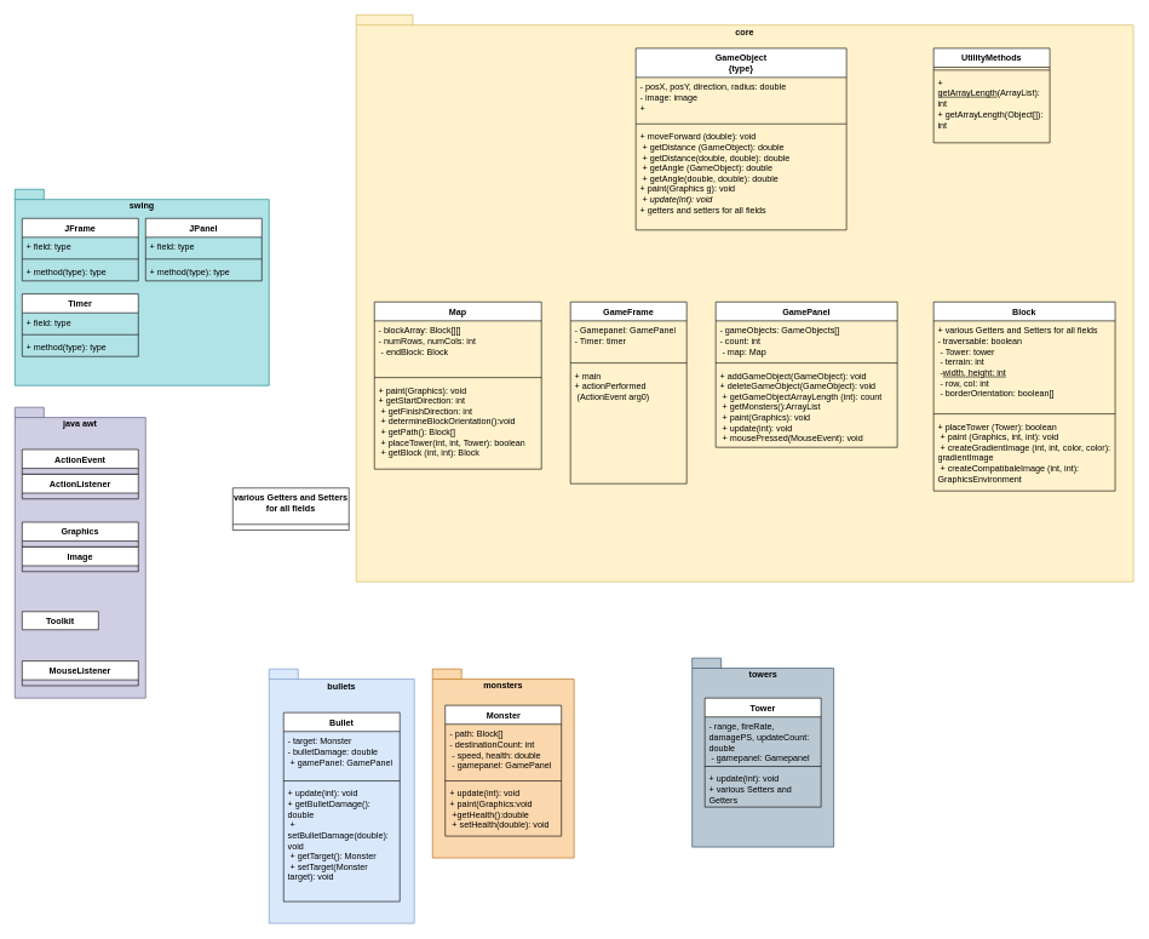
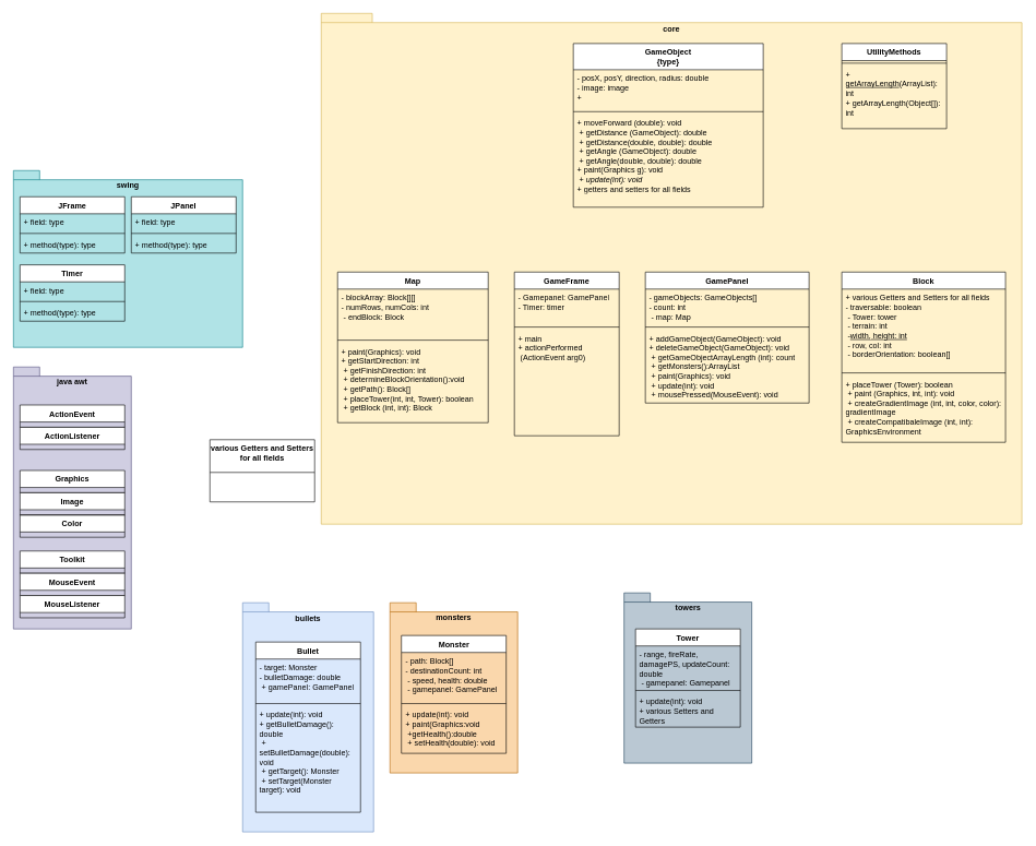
- <mxCell id="52" value="various Getters and Setters for all fields" style="swimlane;fontStyle=1;align=center;verticalAlign=top;childLayout=stackLayout;horizontal=1;startSize=50;horizontalStack=0;resizeParent=1;resizeParentMax=0;resizeLast=0;collapsible=1;marginBottom=0;whiteSpace=wrap;html=1;" vertex="1" parent="1"><mxGeometry x="320" y="671" width="160" height="58" as="geometry" /></mxCell>
+ <mxCell id="52" value="various Getters and Setters for all fields" style="swimlane;fontStyle=1;align=center;verticalAlign=top;childLayout=stackLayout;horizontal=1;startSize=50;horizontalStack=0;resizeParent=1;resizeParentMax=0;resizeLast=0;collapsible=1;marginBottom=0;whiteSpace=wrap;html=1;" vertex="1" parent="1"><mxGeometry x="320" y="671" width="160" height="95" as="geometry" /></mxCell>
+ <mxCell id="36" value="Color" style="swimlane;fontStyle=1;align=center;verticalAlign=top;childLayout=stackLayout;horizontal=1;startSize=26;horizontalStack=0;resizeParent=1;resizeParentMax=0;resizeLast=0;collapsible=1;marginBottom=0;whiteSpace=wrap;html=1;" vertex="1" parent="1"><mxGeometry x="30" y="786" width="160" height="34" as="geometry" /></mxCell>
- <mxCell id="48" value="Toolkit" style="swimlane;fontStyle=1;align=center;verticalAlign=top;childLayout=stackLayout;horizontal=1;startSize=26;horizontalStack=0;resizeParent=1;resizeParentMax=0;resizeLast=0;collapsible=1;marginBottom=0;whiteSpace=wrap;html=1;" vertex="1" parent="1"><mxGeometry x="30" y="841" width="105" height="25" as="geometry" /></mxCell>
+ <mxCell id="48" value="Toolkit" style="swimlane;fontStyle=1;align=center;verticalAlign=top;childLayout=stackLayout;horizontal=1;startSize=26;horizontalStack=0;resizeParent=1;resizeParentMax=0;resizeLast=0;collapsible=1;marginBottom=0;whiteSpace=wrap;html=1;" vertex="1" parent="1"><mxGeometry x="30" y="841" width="160" height="34" as="geometry" /></mxCell>
+ <mxCell id="50" value="MouseEvent" style="swimlane;fontStyle=1;align=center;verticalAlign=top;childLayout=stackLayout;horizontal=1;startSize=26;horizontalStack=0;resizeParent=1;resizeParentMax=0;resizeLast=0;collapsible=1;marginBottom=0;whiteSpace=wrap;html=1;" vertex="1" parent="1"><mxGeometry x="30" y="875" width="160" height="34" as="geometry" /></mxCell>
